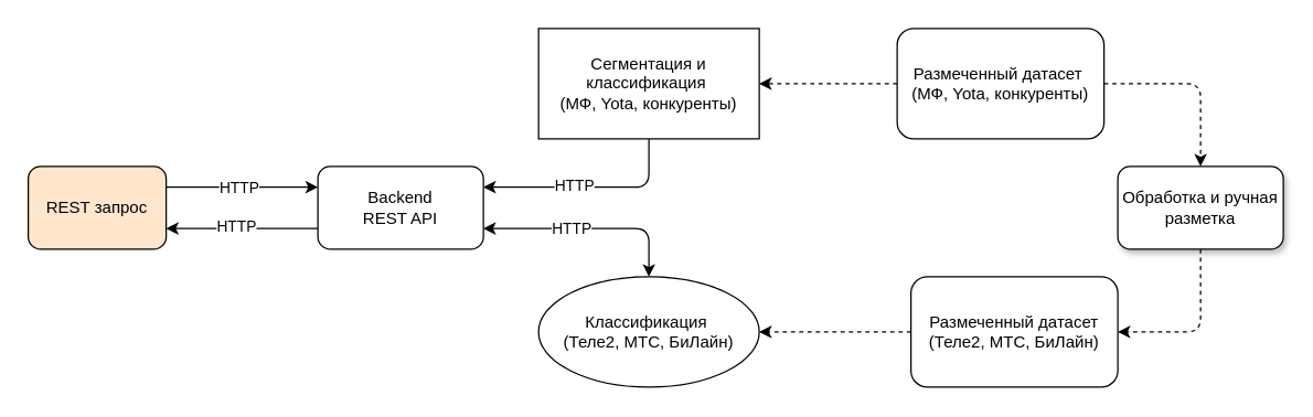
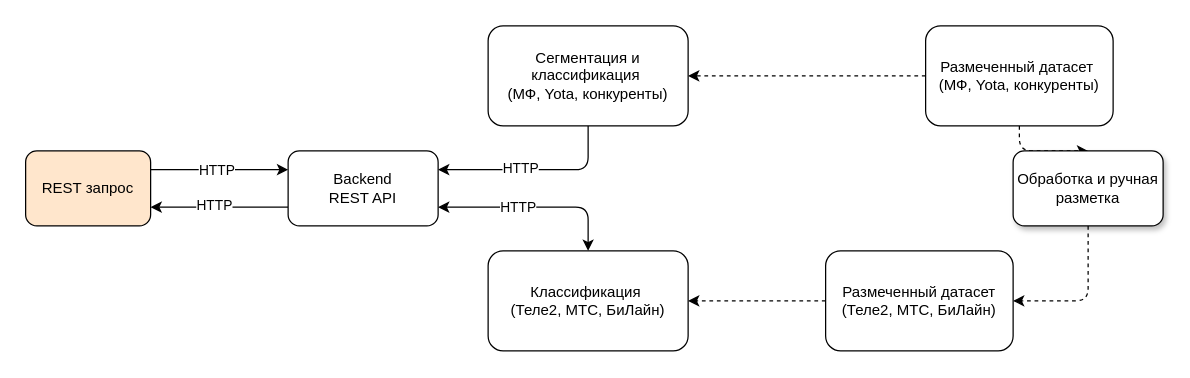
- <mxCell id="9" value="Сегментация и классификация&amp;nbsp;&lt;div&gt;(МФ, Yota, конкуренты)&lt;/div&gt;" style="whiteSpace=wrap;html=1;rounded=0;" vertex="1" parent="1"><mxGeometry x="390" y="20" width="160" height="80" as="geometry" /></mxCell>
+ <mxCell id="9" value="Сегментация и классификация&amp;nbsp;&lt;div&gt;(МФ, Yota, конкуренты)&lt;/div&gt;" style="rounded=1;whiteSpace=wrap;html=1;" vertex="1" parent="1"><mxGeometry x="390" y="20" width="160" height="80" as="geometry" /></mxCell>
- <mxCell id="15" value="Размеченный датасет&amp;nbsp;&lt;div&gt;(МФ, Yota, конкуренты)&lt;/div&gt;" style="rounded=1;whiteSpace=wrap;html=1;" vertex="1" parent="1"><mxGeometry x="650" y="20" width="150" height="80" as="geometry" /></mxCell>
+ <mxCell id="15" value="Размеченный датасет&amp;nbsp;&lt;div&gt;(МФ, Yota, конкуренты)&lt;/div&gt;" style="rounded=1;whiteSpace=wrap;html=1;" vertex="1" parent="1"><mxGeometry x="740" y="20" width="150" height="80" as="geometry" /></mxCell>
- <mxCell id="18" value="Классификация&amp;nbsp;&lt;div&gt;(Теле2, МТС, БиЛайн)&lt;/div&gt;" style="ellipse;whiteSpace=wrap;html=1;" vertex="1" parent="1"><mxGeometry x="390" y="200" width="160" height="80" as="geometry" /></mxCell>
+ <mxCell id="18" value="Классификация&amp;nbsp;&lt;div&gt;(Теле2, МТС, БиЛайн)&lt;/div&gt;" style="rounded=1;whiteSpace=wrap;html=1;" vertex="1" parent="1"><mxGeometry x="390" y="200" width="160" height="80" as="geometry" /></mxCell>
